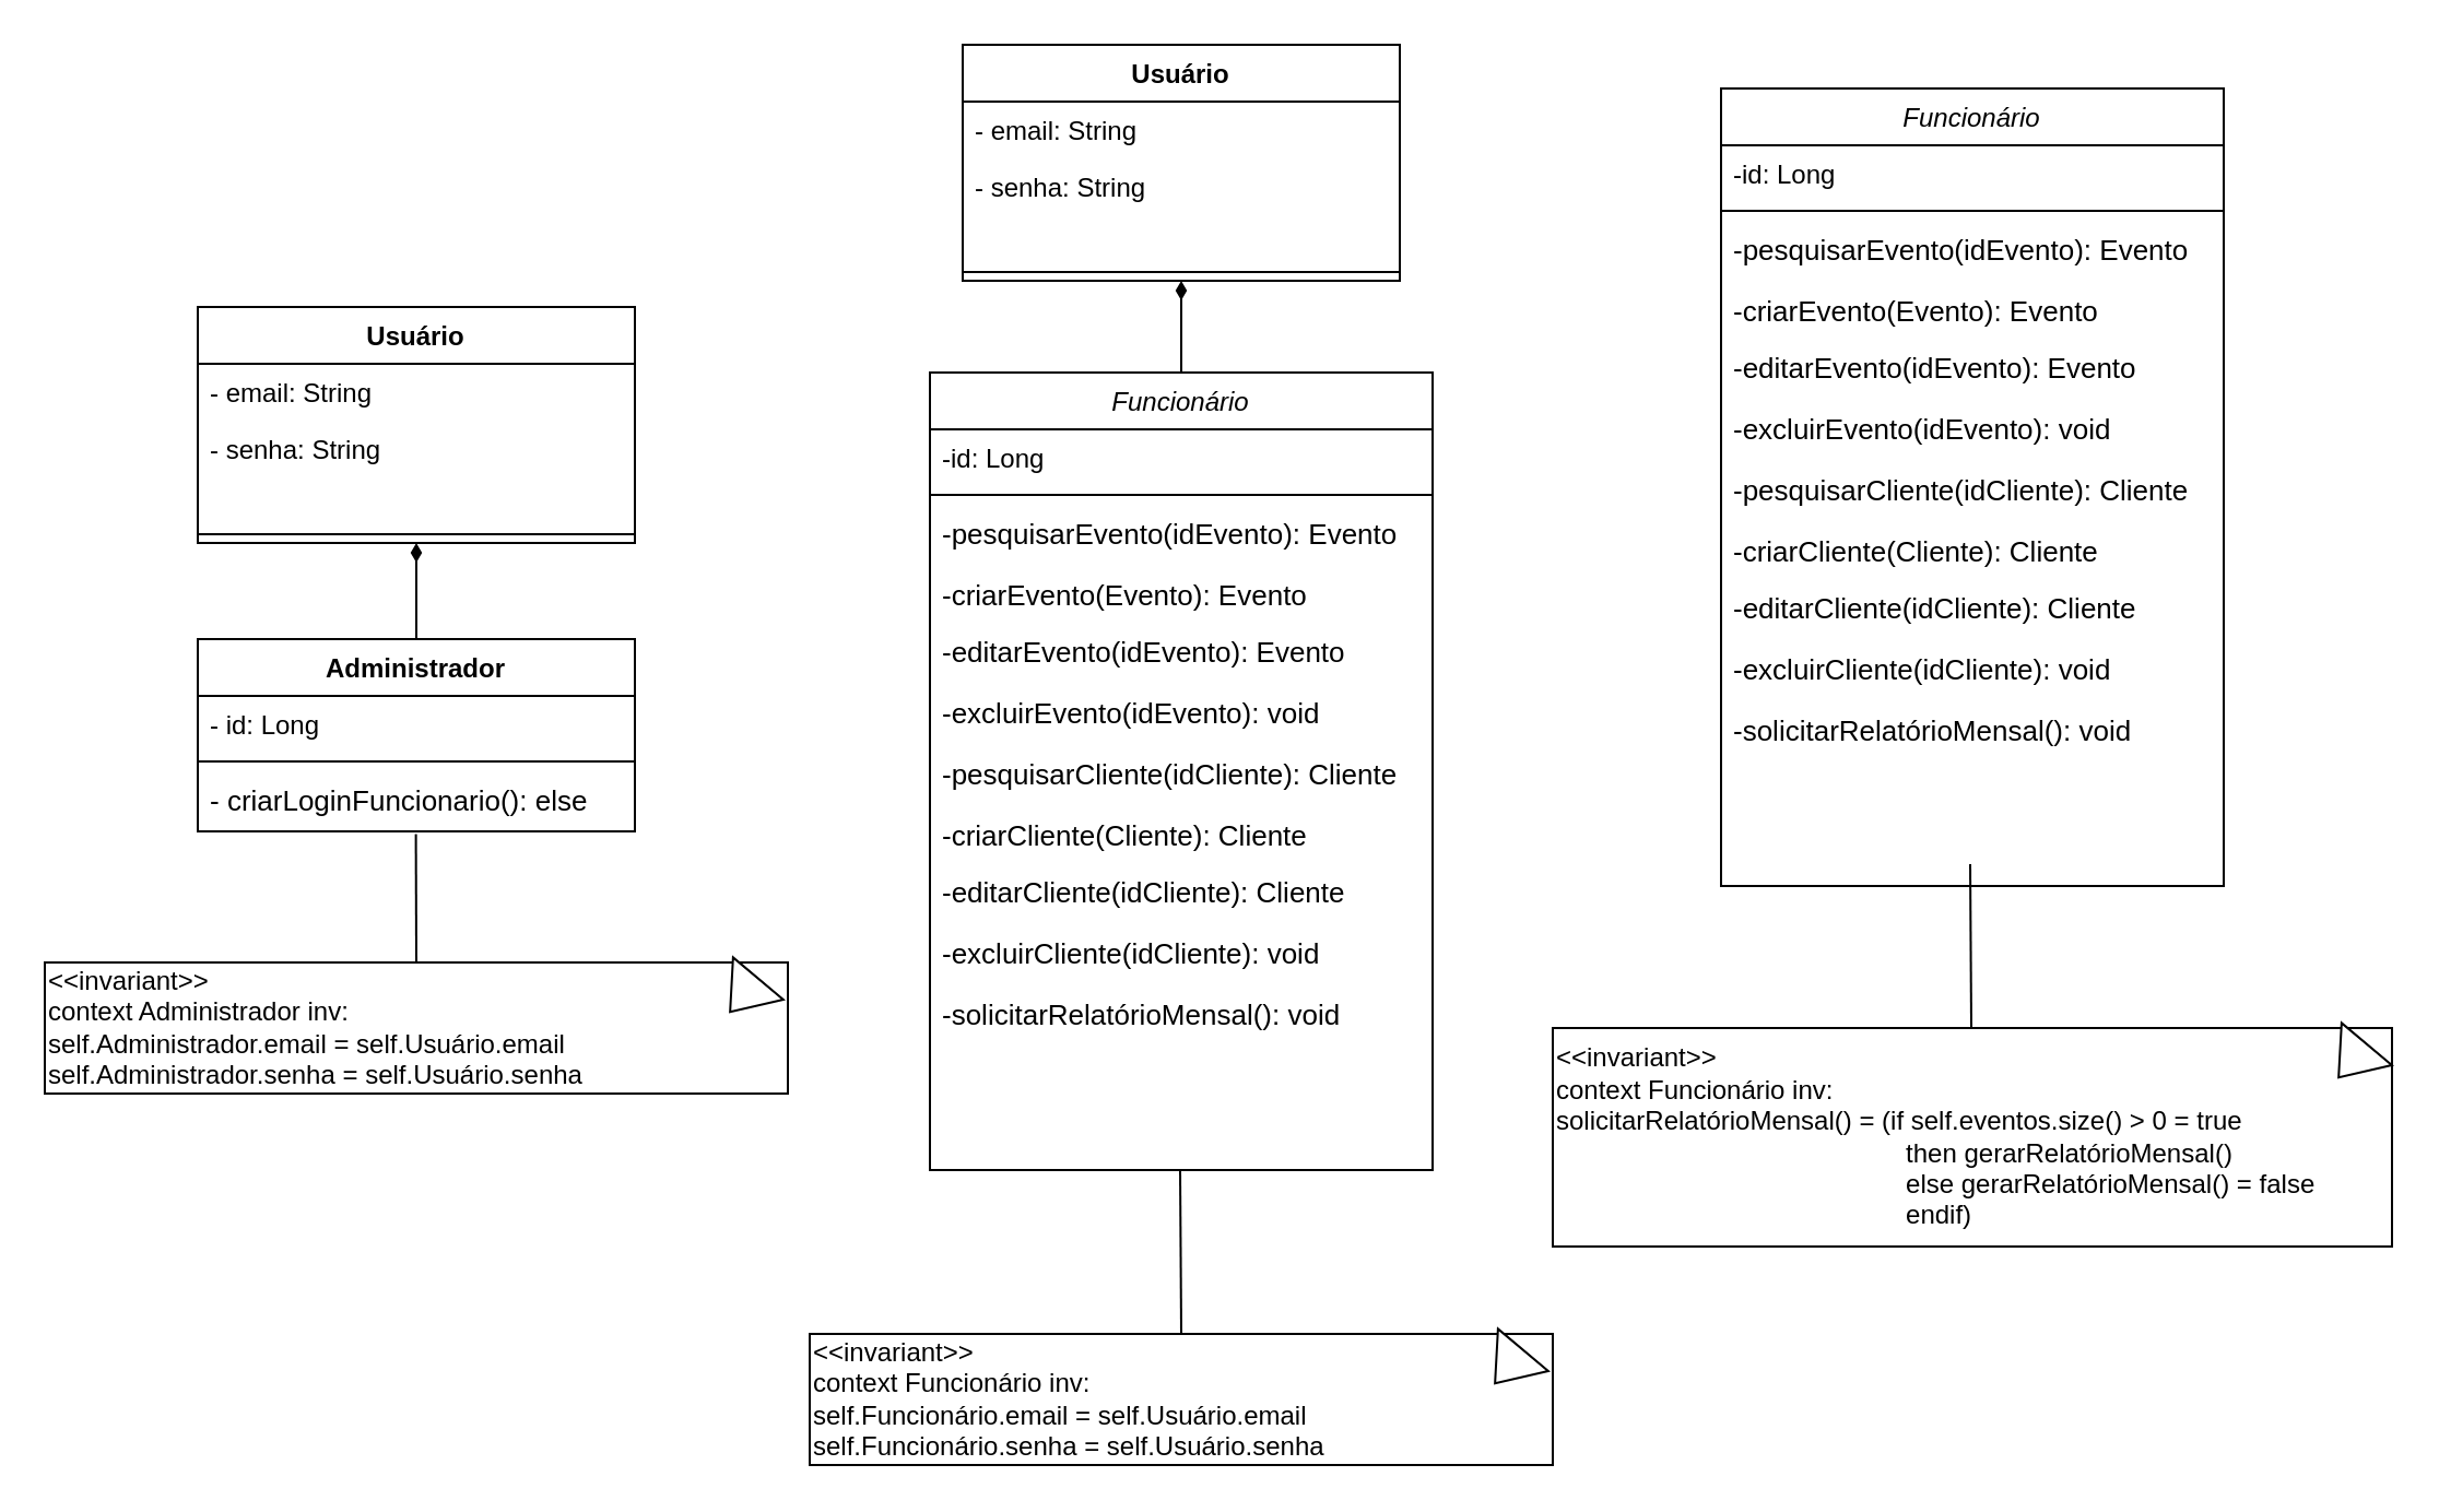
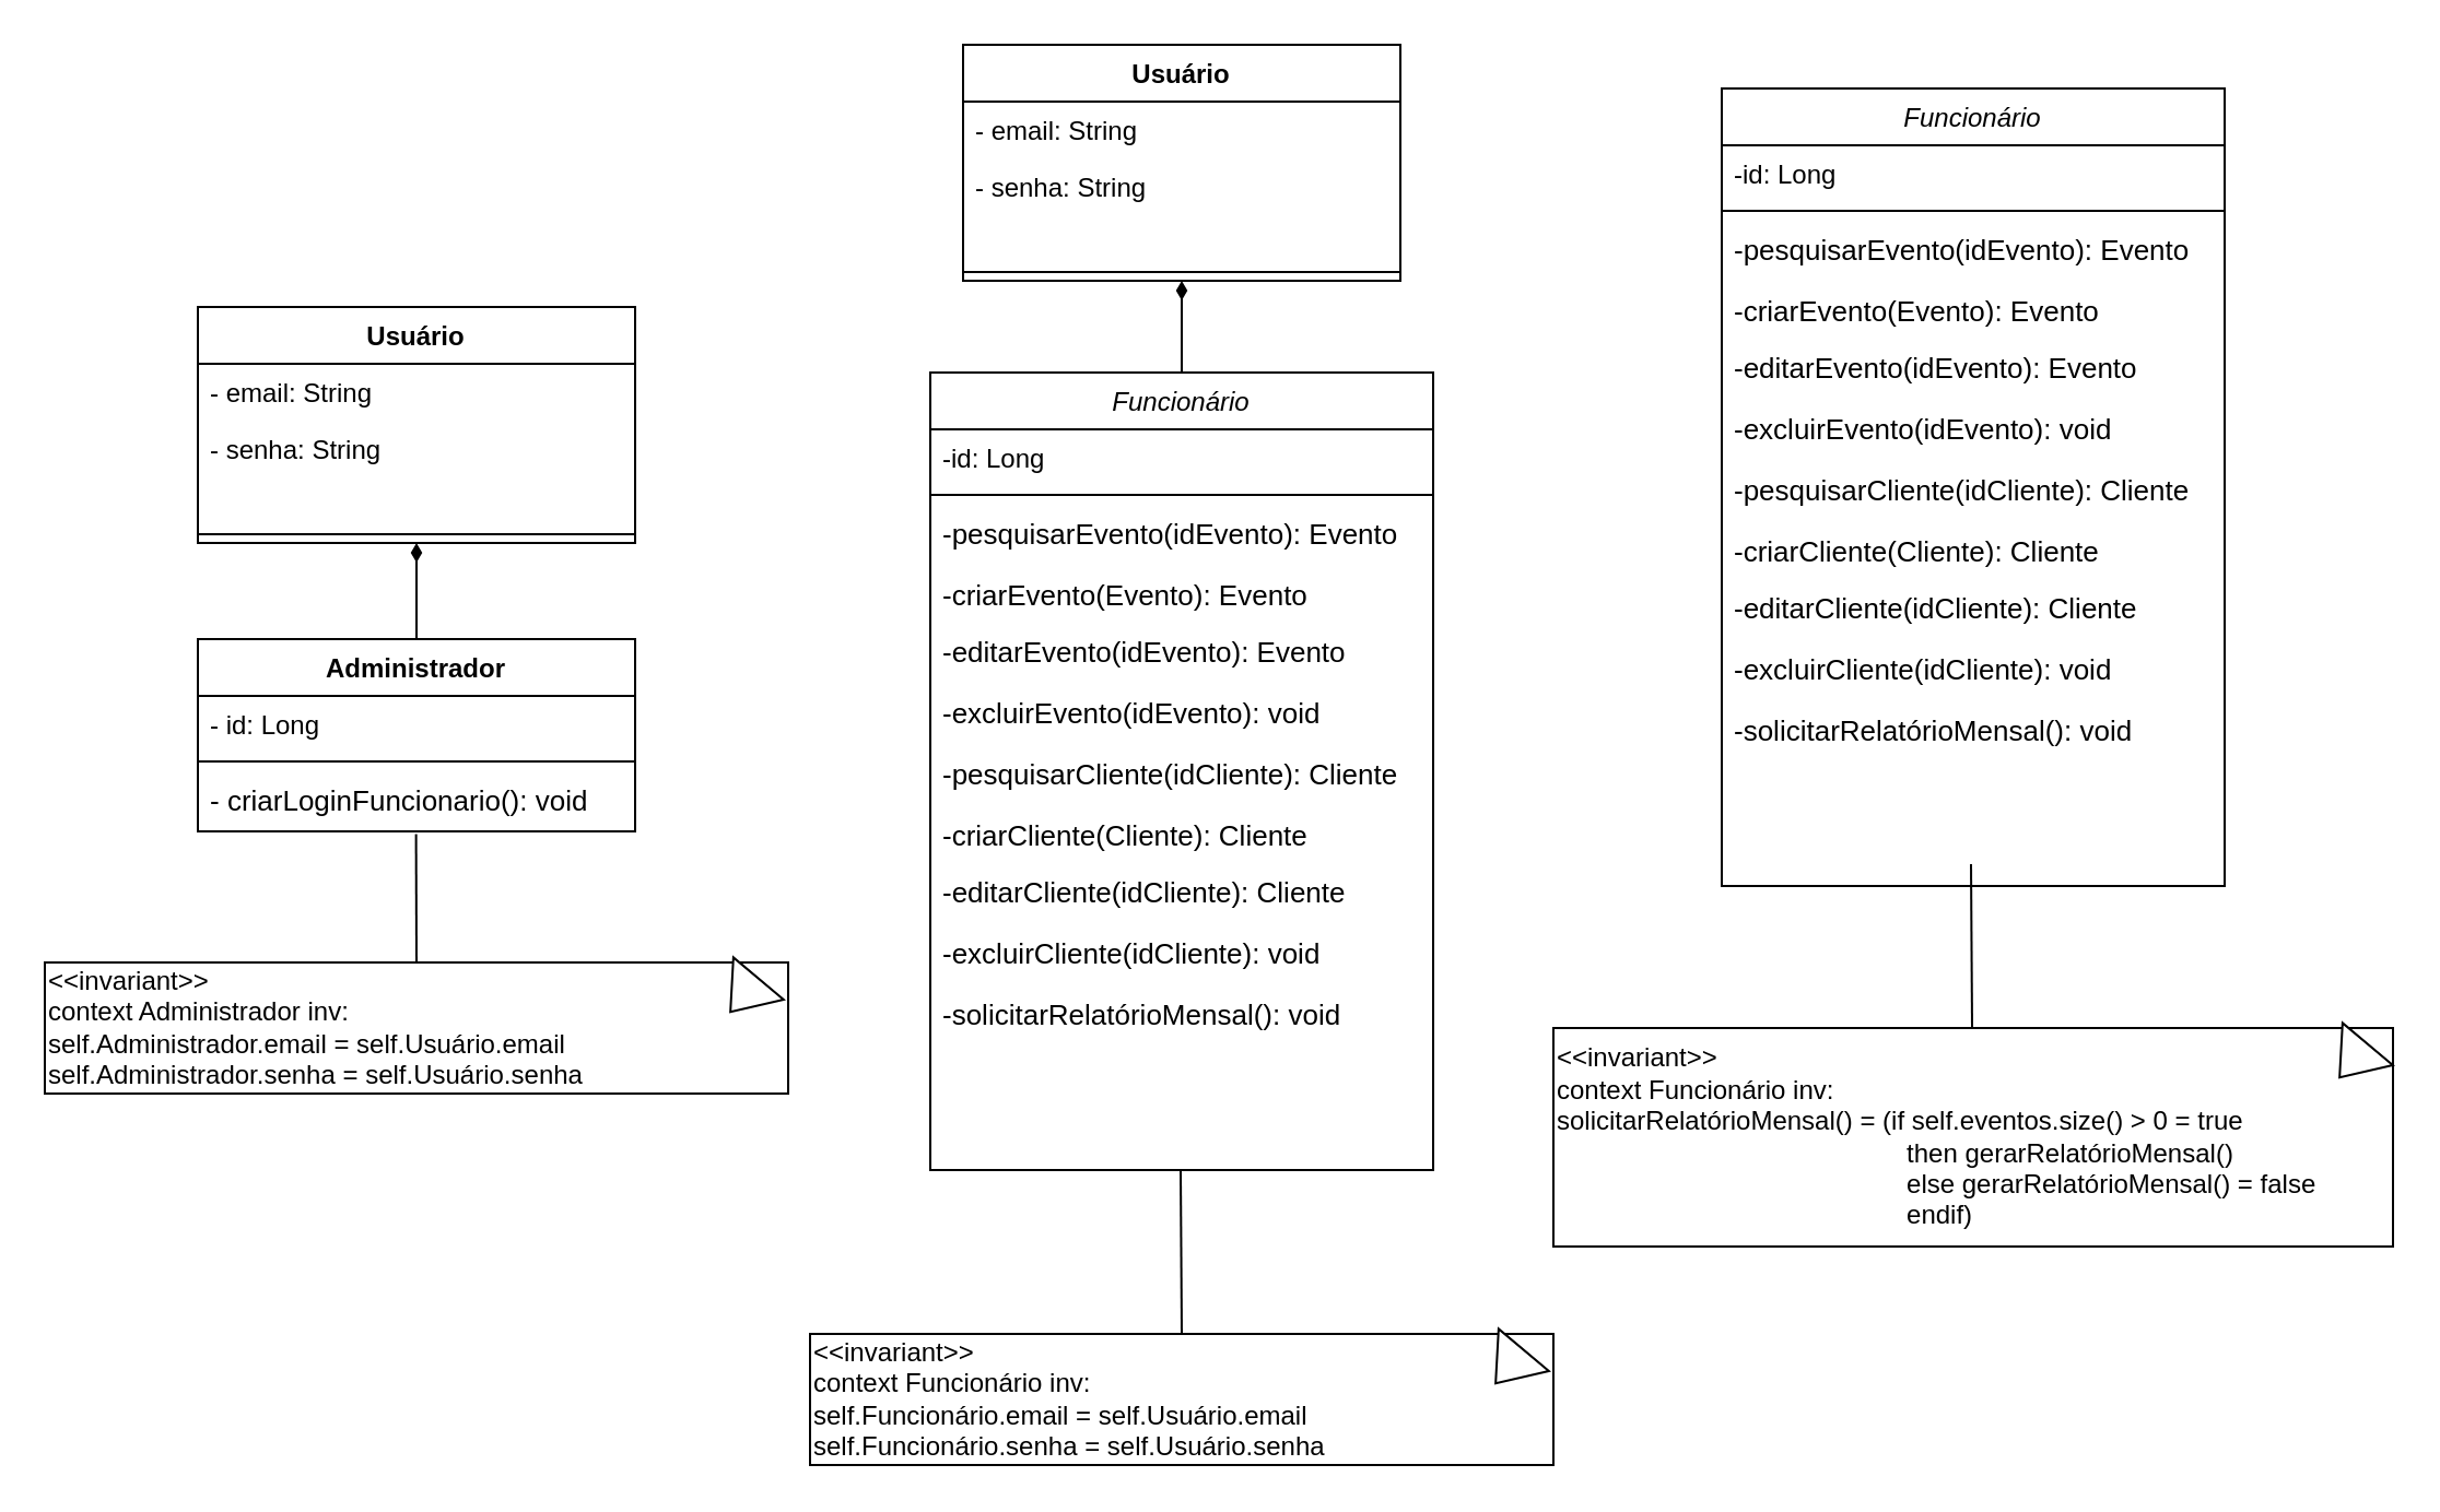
- <mxCell id="9" value="- criarLoginFuncionario(): else" style="text;align=left;verticalAlign=top;spacingLeft=4;spacingRight=4;overflow=hidden;rotatable=0;points=[[0,0.5],[1,0.5]];portConstraint=eastwest;fontSize=13;" vertex="1" parent="6"><mxGeometry y="60" width="200" height="28" as="geometry" /></mxCell>
+ <mxCell id="9" value="- criarLoginFuncionario(): void" style="text;align=left;verticalAlign=top;spacingLeft=4;spacingRight=4;overflow=hidden;rotatable=0;points=[[0,0.5],[1,0.5]];portConstraint=eastwest;fontSize=13;" vertex="1" parent="6"><mxGeometry y="60" width="200" height="28" as="geometry" /></mxCell>
